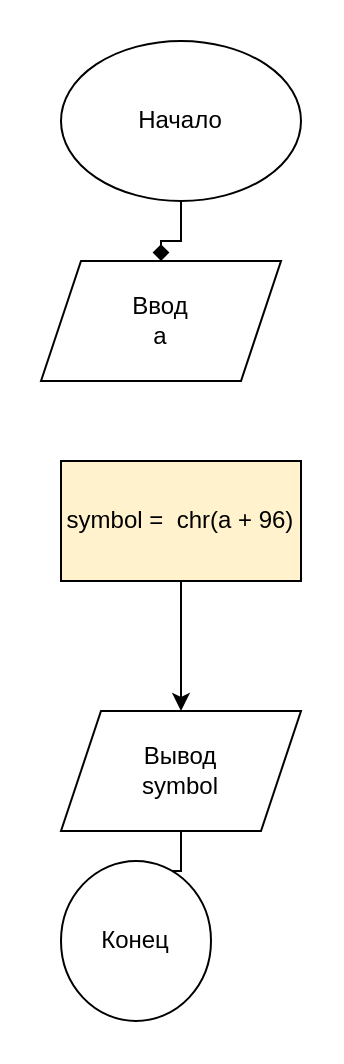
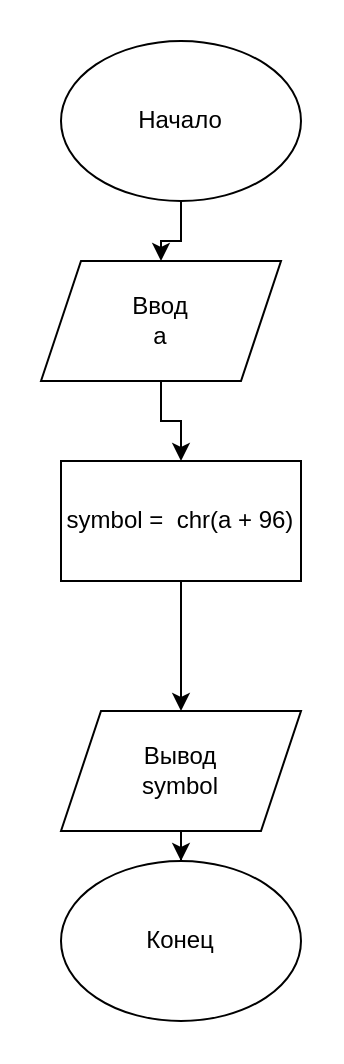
- <mxCell id="2" value="" style="edgeStyle=orthogonalEdgeStyle;rounded=0;orthogonalLoop=1;jettySize=auto;html=1;endArrow=diamond;" edge="1" parent="1" source="3" target="5"><mxGeometry relative="1" as="geometry" /></mxCell>
+ <mxCell id="2" value="" style="edgeStyle=orthogonalEdgeStyle;rounded=0;orthogonalLoop=1;jettySize=auto;html=1;" edge="1" parent="1" source="3" target="5"><mxGeometry relative="1" as="geometry" /></mxCell>
+ <mxCell id="4" value="" style="edgeStyle=orthogonalEdgeStyle;rounded=0;orthogonalLoop=1;jettySize=auto;html=1;" edge="1" parent="1" source="5" target="7"><mxGeometry relative="1" as="geometry" /></mxCell>
- <mxCell id="7" value="symbol =&amp;nbsp; chr(a + 96)" style="rounded=0;whiteSpace=wrap;html=1;fillColor=#fff2cc;" vertex="1" parent="1"><mxGeometry x="30" y="230" width="120" height="60" as="geometry" /></mxCell>
+ <mxCell id="7" value="symbol =&amp;nbsp; chr(a + 96)" style="rounded=0;whiteSpace=wrap;html=1;" vertex="1" parent="1"><mxGeometry x="30" y="230" width="120" height="60" as="geometry" /></mxCell>
- <mxCell id="10" value="Конец" style="ellipse;whiteSpace=wrap;html=1;" vertex="1" parent="1"><mxGeometry x="30" y="430" width="75" height="80" as="geometry" /></mxCell>
+ <mxCell id="10" value="Конец" style="ellipse;whiteSpace=wrap;html=1;" vertex="1" parent="1"><mxGeometry x="30" y="430" width="120" height="80" as="geometry" /></mxCell>
